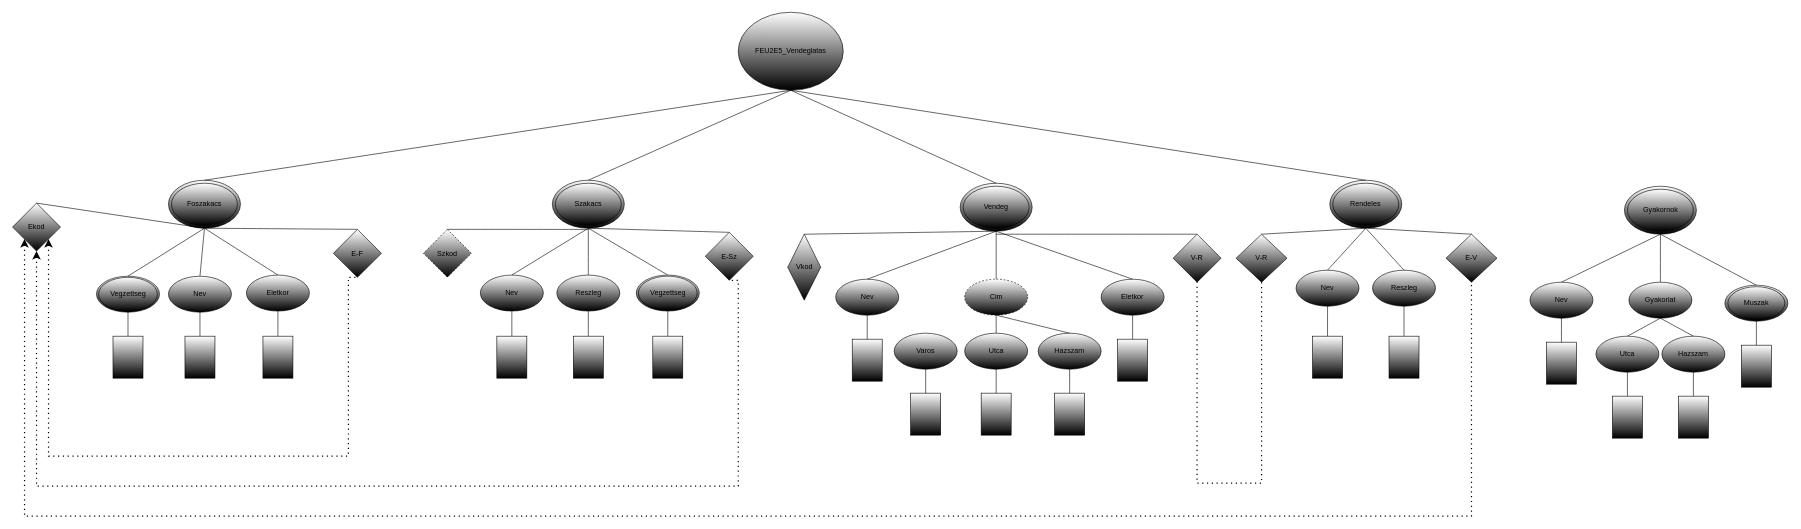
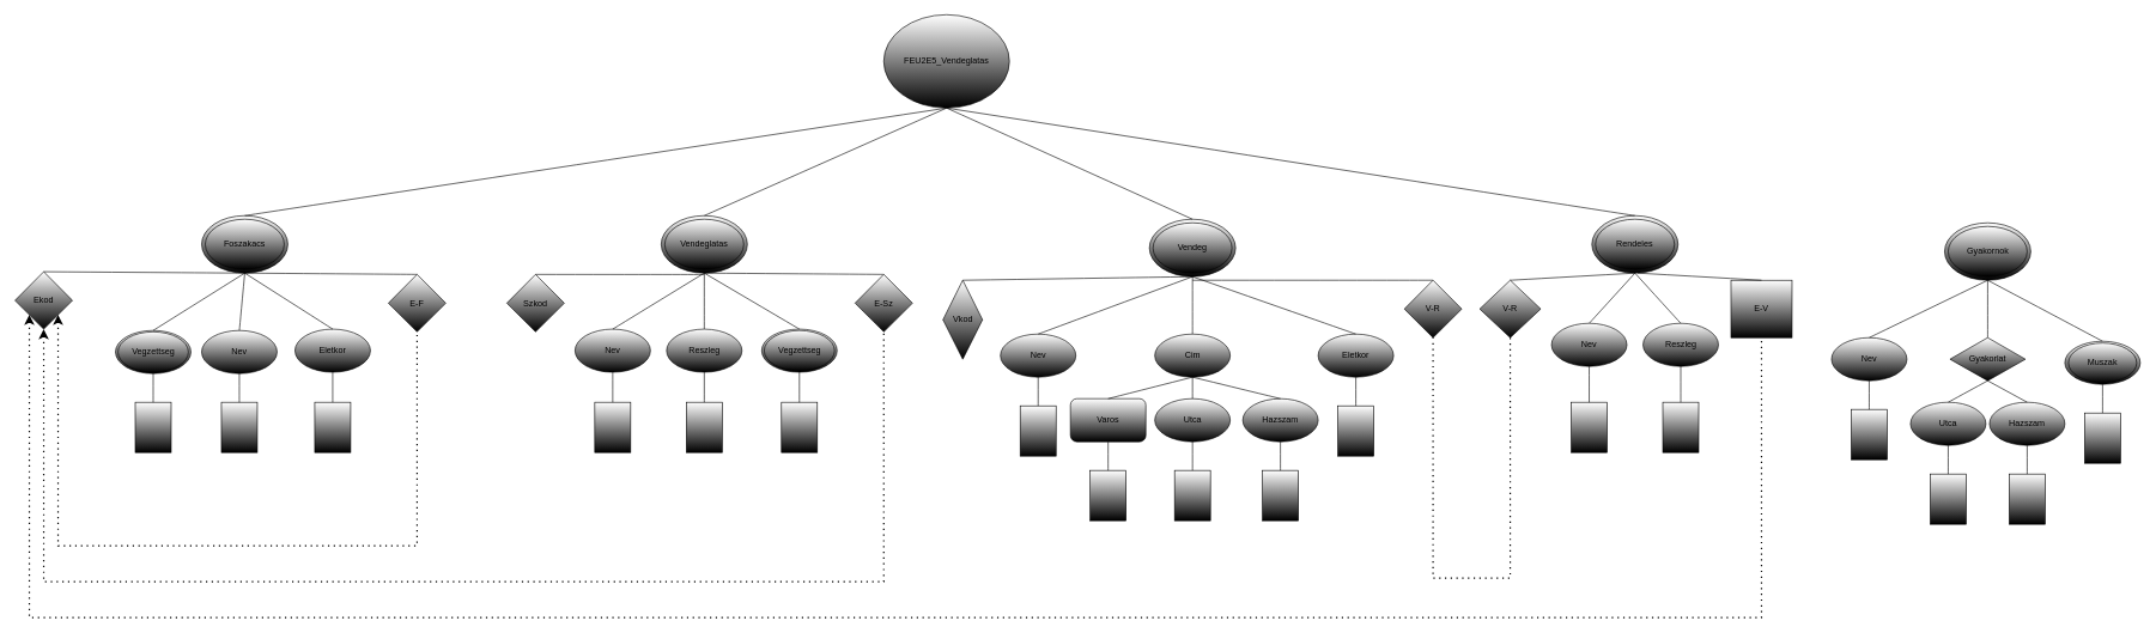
- <mxCell id="49" value="Szakacs" style="ellipse;whiteSpace=wrap;html=1;labelBackgroundColor=none;gradientColor=default;fillColor=default;" vertex="1" parent="1"><mxGeometry x="925" y="305" width="110" height="70" as="geometry" /></mxCell>
+ <mxCell id="49" value="Vendeglatas" style="ellipse;whiteSpace=wrap;html=1;labelBackgroundColor=none;gradientColor=default;fillColor=default;" vertex="1" parent="1"><mxGeometry x="925" y="305" width="110" height="70" as="geometry" /></mxCell>
- <mxCell id="30" value="Ekod" style="rhombus;whiteSpace=wrap;html=1;gradientColor=default;" vertex="1" parent="1"><mxGeometry x="20" y="338.12" width="80" height="80" as="geometry" /></mxCell>
+ <mxCell id="30" value="Ekod" style="rhombus;whiteSpace=wrap;html=1;gradientColor=default;" vertex="1" parent="1"><mxGeometry x="20" y="378.12" width="80" height="80" as="geometry" /></mxCell>
- <mxCell id="40" value="E-F" style="rhombus;whiteSpace=wrap;html=1;gradientColor=default;" vertex="1" parent="1"><mxGeometry x="555" y="381.87" width="80" height="80" as="geometry" /></mxCell>
+ <mxCell id="40" value="E-F" style="rhombus;whiteSpace=wrap;html=1;gradientColor=default;" vertex="1" parent="1"><mxGeometry x="540" y="381.87" width="80" height="80" as="geometry" /></mxCell>
- <mxCell id="60" value="Szkod" style="rhombus;whiteSpace=wrap;html=1;gradientColor=default;dashed=1;" vertex="1" parent="1"><mxGeometry x="705" y="381.87" width="80" height="80" as="geometry" /></mxCell>
+ <mxCell id="60" value="Szkod" style="rhombus;whiteSpace=wrap;html=1;gradientColor=default;" vertex="1" parent="1"><mxGeometry x="705" y="381.87" width="80" height="80" as="geometry" /></mxCell>
- <mxCell id="61" value="E-Sz" style="rhombus;whiteSpace=wrap;html=1;gradientColor=default;" vertex="1" parent="1"><mxGeometry x="1175" y="386.87" width="80" height="80" as="geometry" /></mxCell>
+ <mxCell id="61" value="E-Sz" style="rhombus;whiteSpace=wrap;html=1;gradientColor=default;" vertex="1" parent="1"><mxGeometry x="1190" y="381.87" width="80" height="80" as="geometry" /></mxCell>
- <mxCell id="81" value="E-V" style="rhombus;whiteSpace=wrap;html=1;gradientColor=default;" vertex="1" parent="1"><mxGeometry x="2410" y="390" width="85" height="80" as="geometry" /></mxCell>
+ <mxCell id="81" value="E-V" style="whiteSpace=wrap;html=1;gradientColor=default;rounded=0;" vertex="1" parent="1"><mxGeometry x="2410" y="390" width="85" height="80" as="geometry" /></mxCell>
- <mxCell id="4" value="Cim" style="ellipse;whiteSpace=wrap;html=1;labelBackgroundColor=none;gradientColor=default;fillColor=default;dashed=1;" vertex="1" parent="1"><mxGeometry x="1607.5" y="465" width="105" height="60" as="geometry" /></mxCell>
+ <mxCell id="4" value="Cim" style="ellipse;whiteSpace=wrap;html=1;labelBackgroundColor=none;gradientColor=default;fillColor=default;" vertex="1" parent="1"><mxGeometry x="1607.5" y="465" width="105" height="60" as="geometry" /></mxCell>
- <mxCell id="86" value="Gyakorlat" style="ellipse;whiteSpace=wrap;html=1;labelBackgroundColor=none;gradientColor=default;fillColor=default;" vertex="1" parent="1"><mxGeometry x="2715" y="470" width="105" height="60" as="geometry" /></mxCell>
+ <mxCell id="86" value="Gyakorlat" style="rhombus;whiteSpace=wrap;html=1;labelBackgroundColor=none;gradientColor=default;fillColor=default;" vertex="1" parent="1"><mxGeometry x="2715" y="470" width="105" height="60" as="geometry" /></mxCell>
+ <mxCell id="10" value="" style="endArrow=none;html=1;rounded=0;fontSize=12;startSize=8;endSize=8;curved=1;entryX=0.5;entryY=1;entryDx=0;entryDy=0;exitX=0.5;exitY=0;exitDx=0;exitDy=0;" edge="1" parent="1" source="6" target="4"><mxGeometry width="50" height="50" relative="1" as="geometry"><mxPoint x="1630" y="485" as="sourcePoint" /><mxPoint x="1680" y="435" as="targetPoint" /></mxGeometry></mxCell>
- <mxCell id="6" value="Varos" style="ellipse;whiteSpace=wrap;html=1;labelBackgroundColor=none;gradientColor=default;fillColor=default;" vertex="1" parent="1"><mxGeometry x="1490" y="555" width="105" height="60" as="geometry" /></mxCell>
+ <mxCell id="6" value="Varos" style="whiteSpace=wrap;html=1;labelBackgroundColor=none;gradientColor=default;fillColor=default;rounded=1;" vertex="1" parent="1"><mxGeometry x="1490" y="555" width="105" height="60" as="geometry" /></mxCell>
